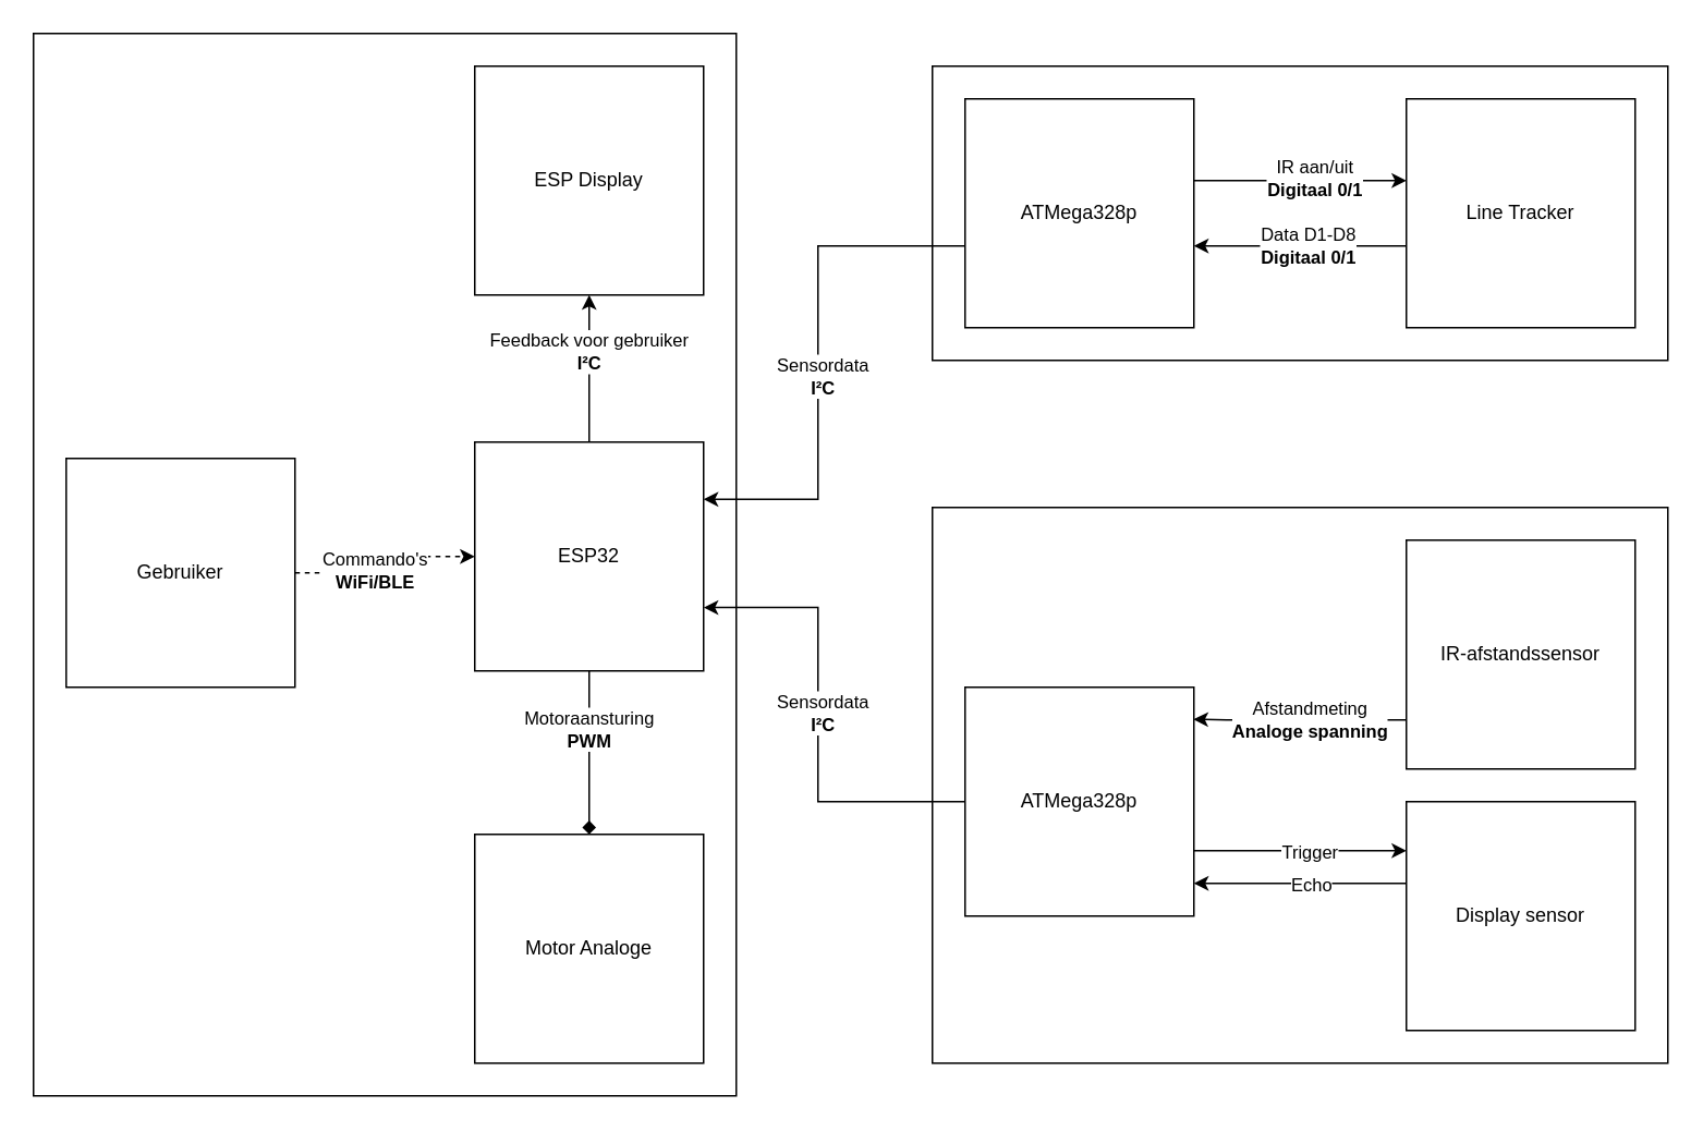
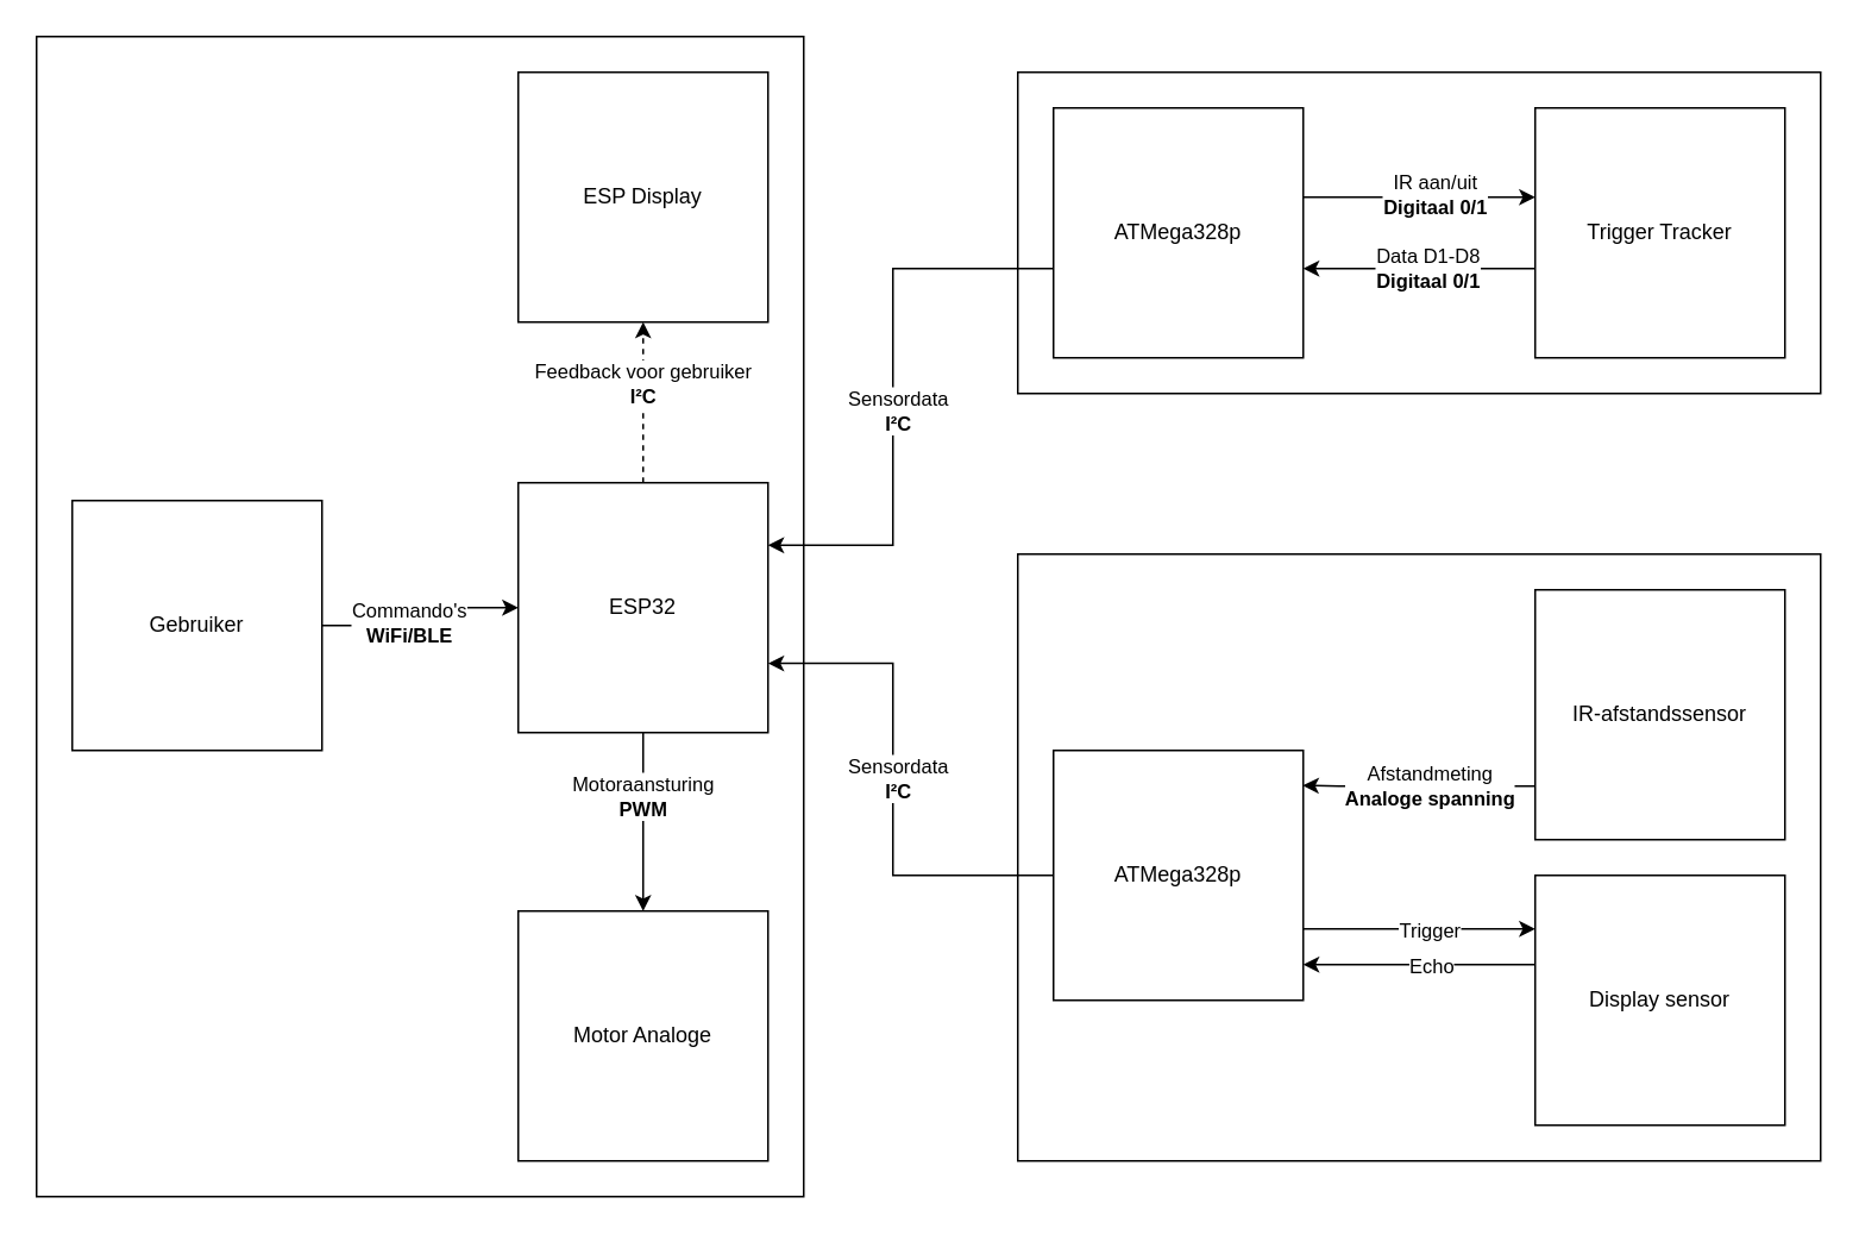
- <mxCell id="24" value="Line Tracker" style="whiteSpace=wrap;html=1;aspect=fixed;" vertex="1" parent="1"><mxGeometry x="860" y="60" width="140" height="140" as="geometry" /></mxCell>
+ <mxCell id="24" value="Trigger Tracker" style="whiteSpace=wrap;html=1;aspect=fixed;" vertex="1" parent="1"><mxGeometry x="860" y="60" width="140" height="140" as="geometry" /></mxCell>
- <mxCell id="5" value="" style="edgeStyle=orthogonalEdgeStyle;rounded=0;orthogonalLoop=1;jettySize=auto;html=1;" edge="1" parent="1" source="11" target="13"><mxGeometry relative="1" as="geometry" /></mxCell>
+ <mxCell id="5" value="" style="edgeStyle=orthogonalEdgeStyle;rounded=0;orthogonalLoop=1;jettySize=auto;html=1;dashed=1;" edge="1" parent="1" source="11" target="13"><mxGeometry relative="1" as="geometry" /></mxCell>
- <mxCell id="31" value="" style="edgeStyle=orthogonalEdgeStyle;rounded=0;orthogonalLoop=1;jettySize=auto;html=1;dashed=1;" edge="1" parent="1" source="33" target="11"><mxGeometry relative="1" as="geometry" /></mxCell>
+ <mxCell id="31" value="" style="edgeStyle=orthogonalEdgeStyle;rounded=0;orthogonalLoop=1;jettySize=auto;html=1;" edge="1" parent="1" source="33" target="11"><mxGeometry relative="1" as="geometry" /></mxCell>
- <mxCell id="7" value="" style="edgeStyle=orthogonalEdgeStyle;rounded=0;orthogonalLoop=1;jettySize=auto;html=1;endArrow=diamond;" edge="1" parent="1" source="11" target="12"><mxGeometry relative="1" as="geometry" /></mxCell>
+ <mxCell id="7" value="" style="edgeStyle=orthogonalEdgeStyle;rounded=0;orthogonalLoop=1;jettySize=auto;html=1;" edge="1" parent="1" source="11" target="12"><mxGeometry relative="1" as="geometry" /></mxCell>
